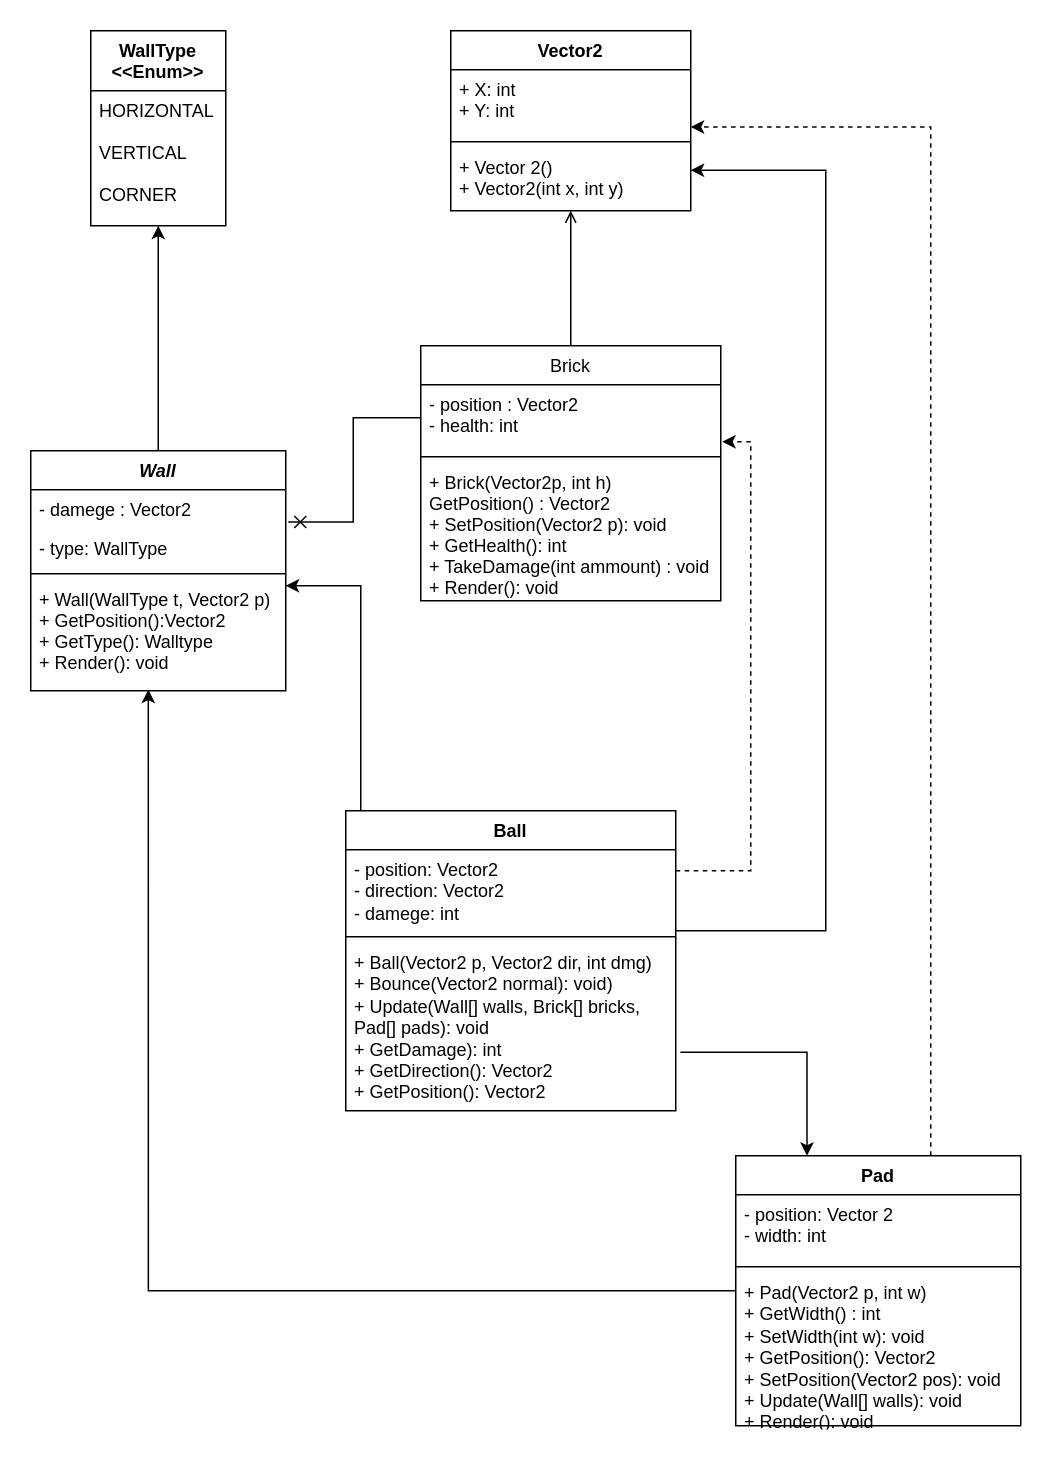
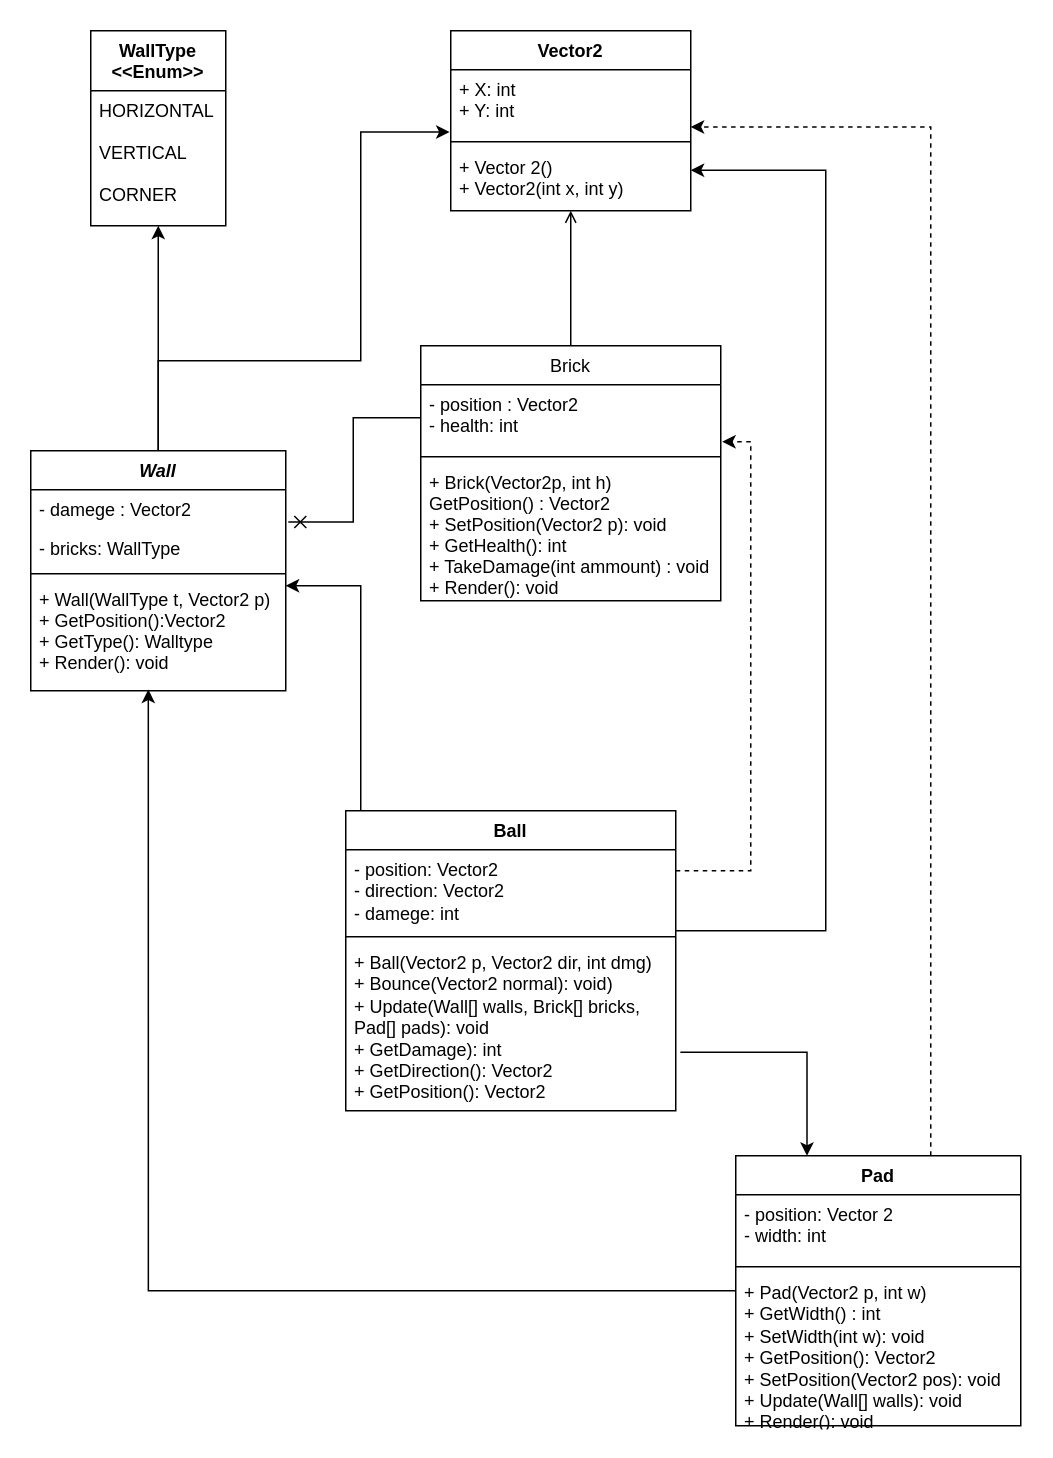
+ <mxCell id="3" style="edgeStyle=orthogonalEdgeStyle;rounded=0;orthogonalLoop=1;jettySize=auto;html=1;entryX=-0.005;entryY=0.943;entryDx=0;entryDy=0;exitX=0.5;exitY=0;exitDx=0;exitDy=0;entryPerimeter=0;" edge="1" parent="1" source="4" target="10"><mxGeometry relative="1" as="geometry"><Array as="points"><mxPoint x="105" y="240" /><mxPoint x="240" y="240" /><mxPoint x="240" y="88" /></Array></mxGeometry></mxCell>
- <mxCell id="6" value="- type: WallType" style="text;align=left;verticalAlign=top;spacingLeft=4;spacingRight=4;overflow=hidden;rotatable=0;points=[[0,0.5],[1,0.5]];portConstraint=eastwest;rounded=0;shadow=0;html=0;" parent="4" vertex="1"><mxGeometry y="52" width="170" height="26" as="geometry" /></mxCell>
+ <mxCell id="6" value="- bricks: WallType" style="text;align=left;verticalAlign=top;spacingLeft=4;spacingRight=4;overflow=hidden;rotatable=0;points=[[0,0.5],[1,0.5]];portConstraint=eastwest;rounded=0;shadow=0;html=0;" parent="4" vertex="1"><mxGeometry y="52" width="170" height="26" as="geometry" /></mxCell>
